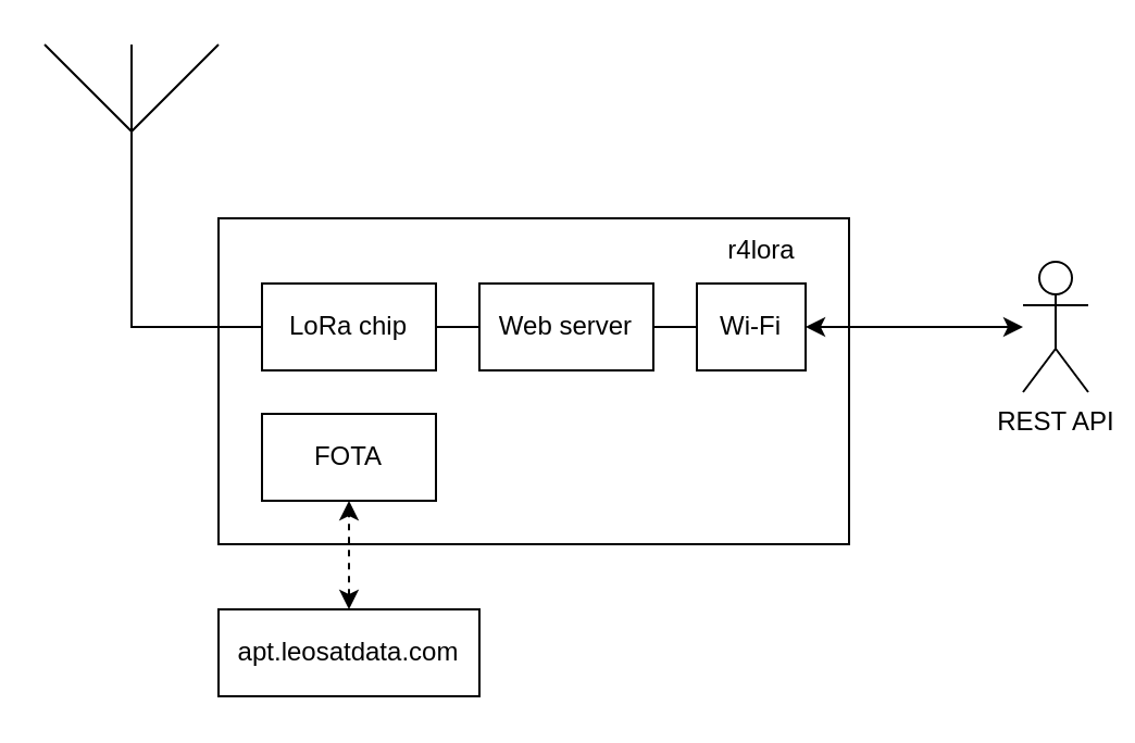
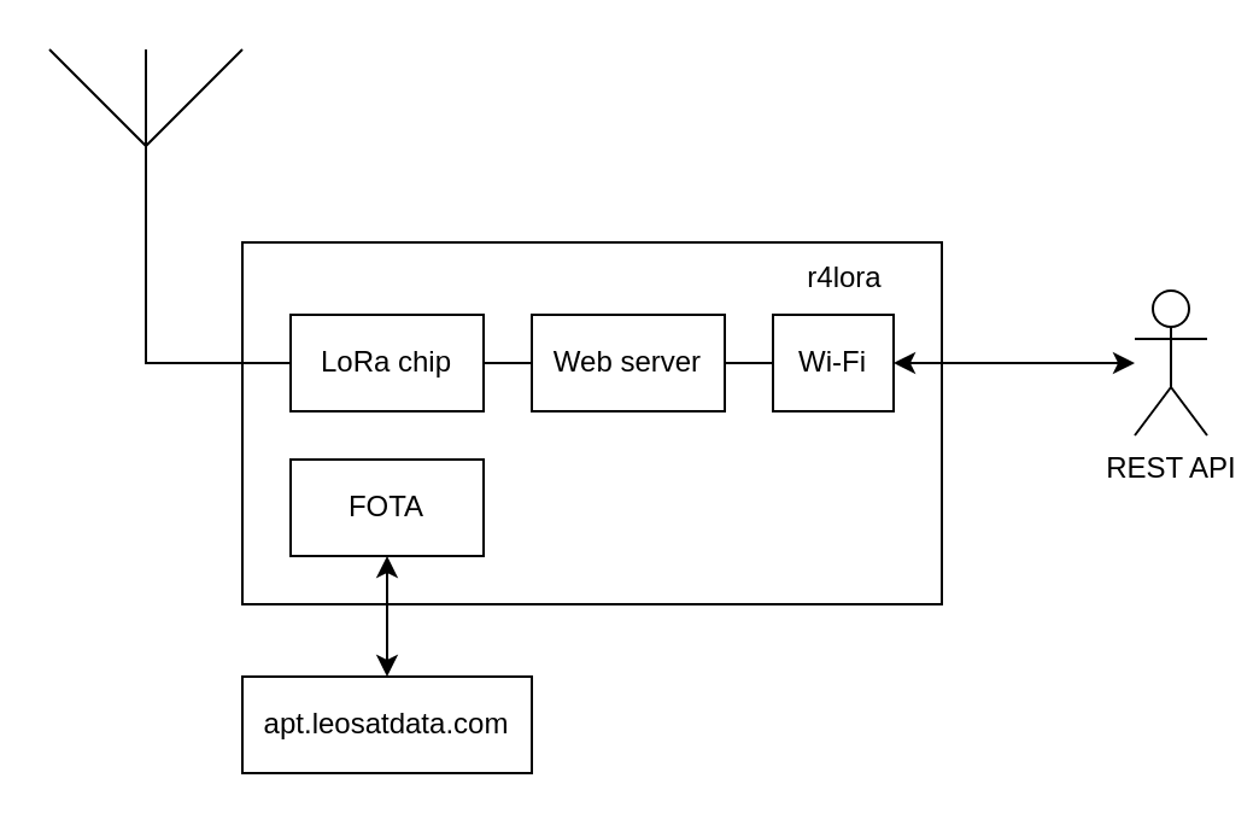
- <mxCell id="13" style="edgeStyle=orthogonalEdgeStyle;rounded=0;orthogonalLoop=1;jettySize=auto;html=1;entryX=0.5;entryY=1;entryDx=0;entryDy=0;startArrow=classic;startFill=1;dashed=1;" edge="1" parent="1" source="14" target="12"><mxGeometry relative="1" as="geometry" /></mxCell>
+ <mxCell id="13" style="edgeStyle=orthogonalEdgeStyle;rounded=0;orthogonalLoop=1;jettySize=auto;html=1;entryX=0.5;entryY=1;entryDx=0;entryDy=0;startArrow=classic;startFill=1;" edge="1" parent="1" source="14" target="12"><mxGeometry relative="1" as="geometry" /></mxCell>
